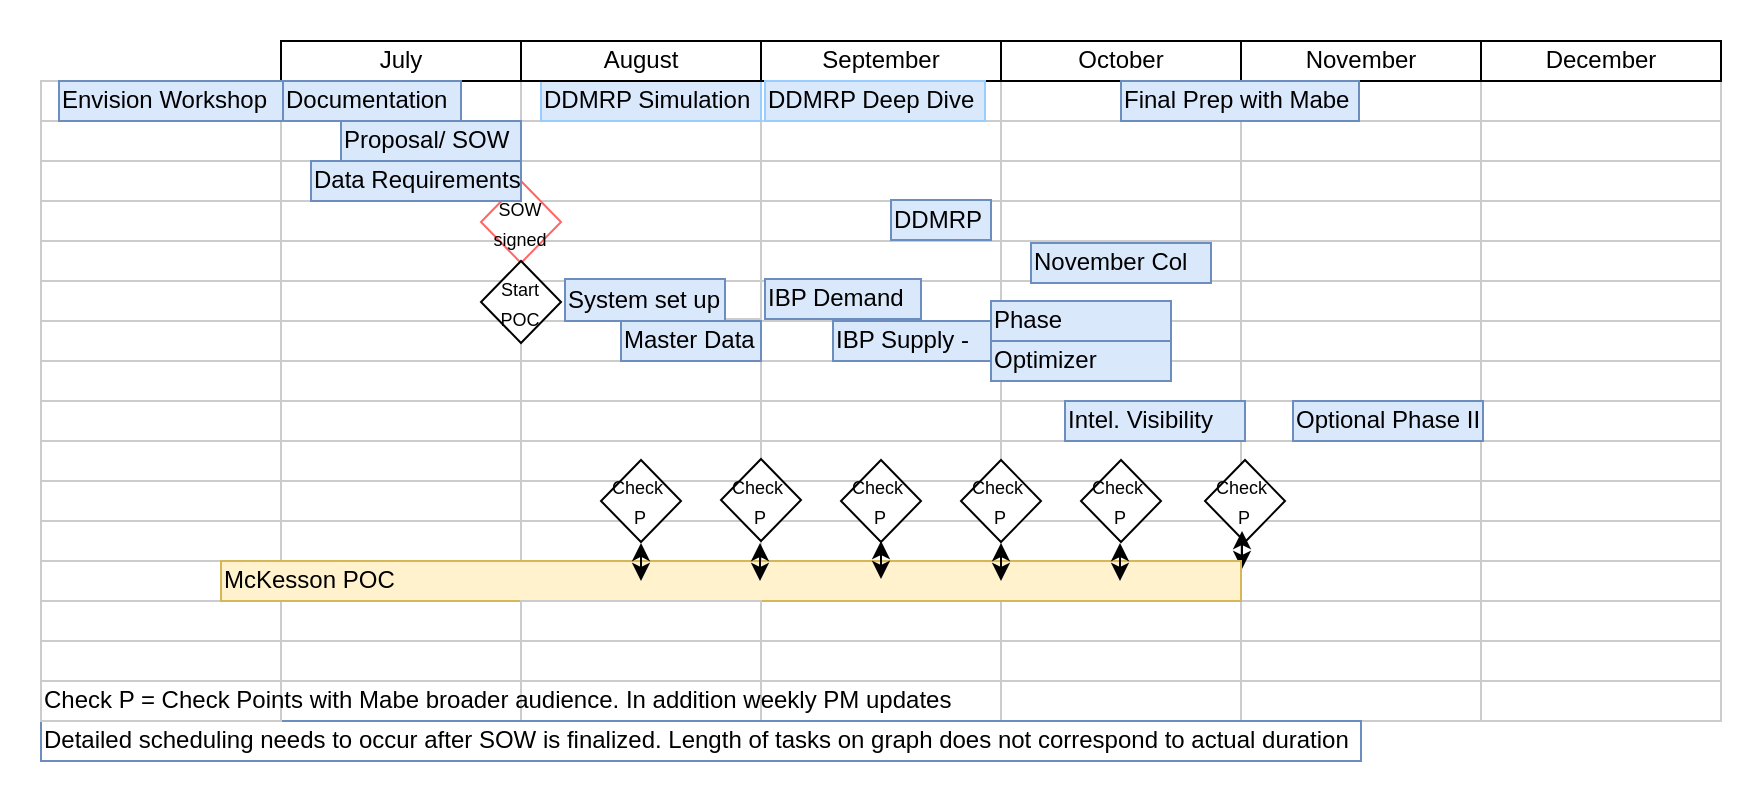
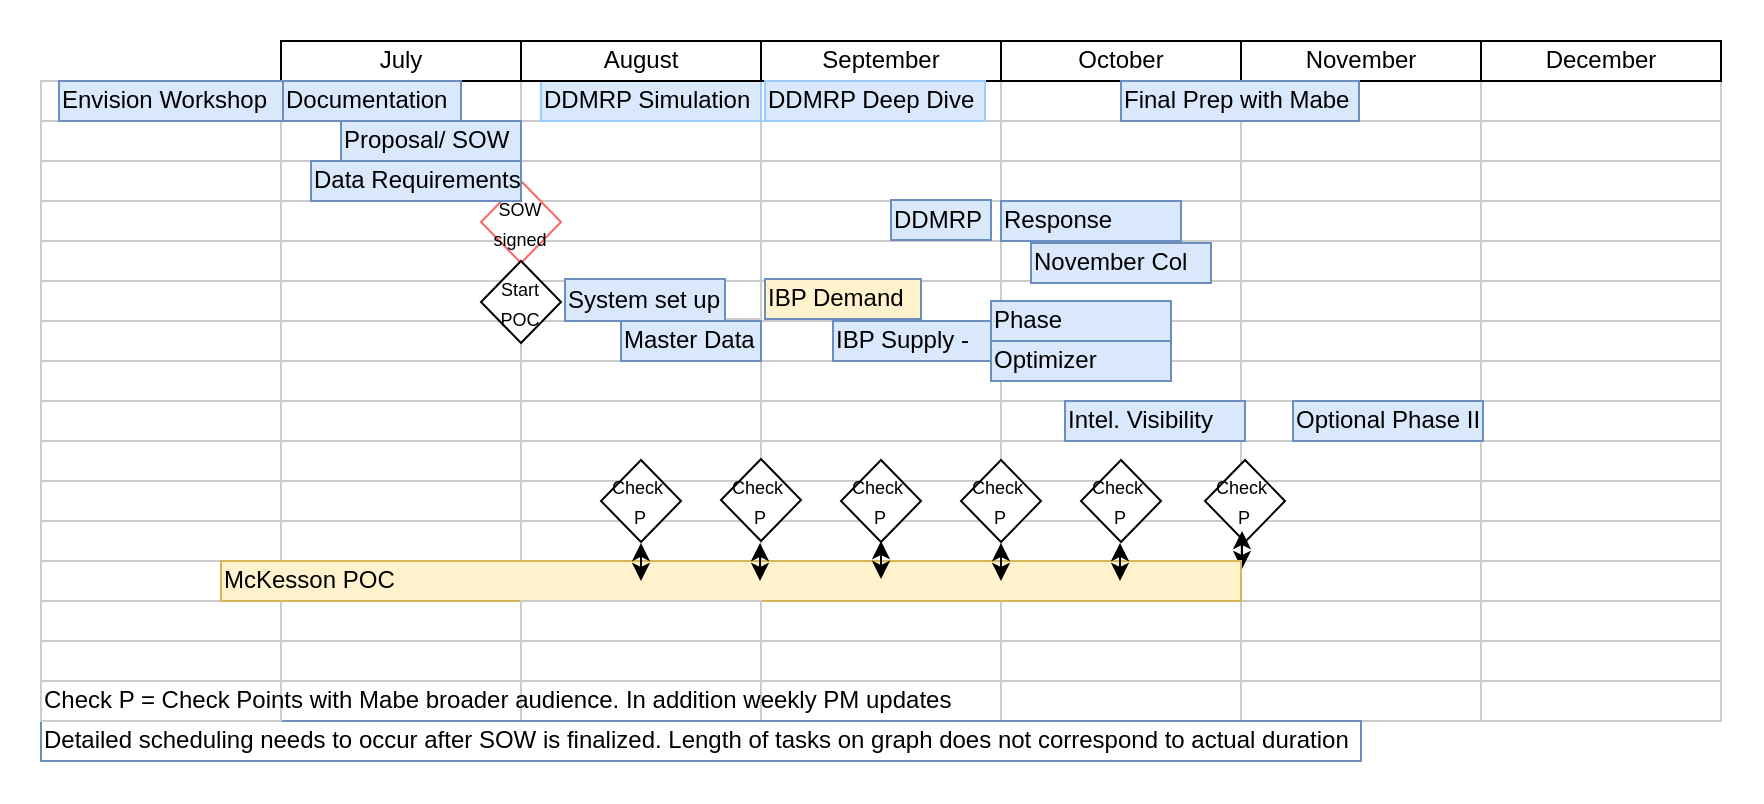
+ <mxCell id="147" value="Response" style="align=left;strokeColor=#6c8ebf;html=1;fillColor=#dae8fc;" parent="1" vertex="1"><mxGeometry x="500" y="100" width="90" height="20" as="geometry" /></mxCell>
- <mxCell id="126" value="IBP Demand" style="align=left;strokeColor=#6c8ebf;html=1;fillColor=#dae8fc;" parent="1" vertex="1"><mxGeometry x="382" y="139" width="78" height="20" as="geometry" /></mxCell>
+ <mxCell id="126" value="IBP Demand" style="align=left;strokeColor=#6c8ebf;html=1;fillColor=#fff2cc;" parent="1" vertex="1"><mxGeometry x="382" y="139" width="78" height="20" as="geometry" /></mxCell>
